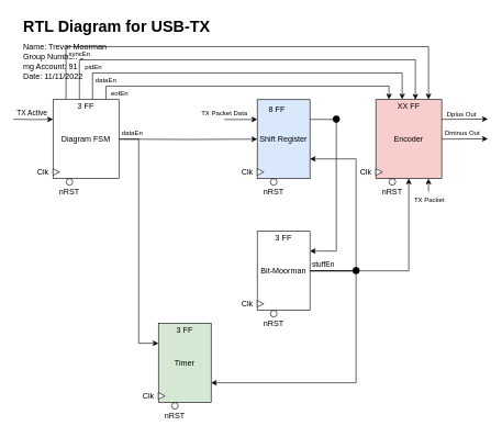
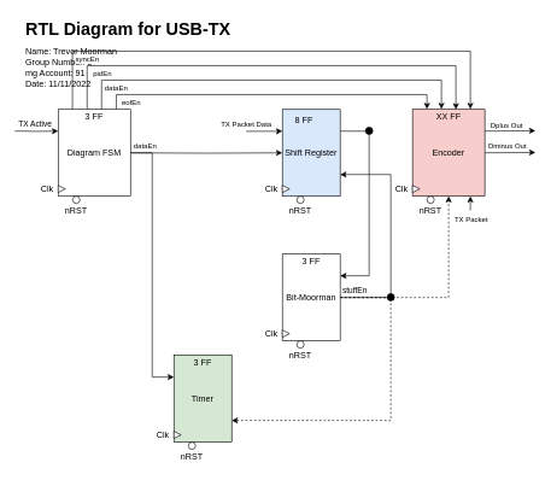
- <mxCell id="36" style="edgeStyle=orthogonalEdgeStyle;rounded=0;orthogonalLoop=1;jettySize=auto;html=1;entryX=0.5;entryY=1;entryDx=0;entryDy=0;exitX=1;exitY=0.5;exitDx=0;exitDy=0;" parent="1" source="40" target="6" edge="1"><mxGeometry relative="1" as="geometry"><mxPoint x="430" y="410.51" as="sourcePoint" /><mxPoint x="610" y="270" as="targetPoint" /><Array as="points"><mxPoint x="620" y="411" /></Array></mxGeometry></mxCell>
+ <mxCell id="36" style="edgeStyle=orthogonalEdgeStyle;rounded=0;orthogonalLoop=1;jettySize=auto;html=1;entryX=0.5;entryY=1;entryDx=0;entryDy=0;exitX=1;exitY=0.5;exitDx=0;exitDy=0;dashed=1;" parent="1" source="40" target="6" edge="1"><mxGeometry relative="1" as="geometry"><mxPoint x="430" y="410.51" as="sourcePoint" /><mxPoint x="610" y="270" as="targetPoint" /><Array as="points"><mxPoint x="620" y="411" /></Array></mxGeometry></mxCell>
- <mxCell id="39" style="edgeStyle=orthogonalEdgeStyle;rounded=0;orthogonalLoop=1;jettySize=auto;html=1;exitX=1;exitY=0.5;exitDx=0;exitDy=0;entryX=1;entryY=0.75;entryDx=0;entryDy=0;fontSize=10;" edge="1" parent="1" source="40" target="25"><mxGeometry relative="1" as="geometry"><Array as="points"><mxPoint x="540" y="410.51" /><mxPoint x="540" y="580.51" /></Array></mxGeometry></mxCell>
+ <mxCell id="39" style="edgeStyle=orthogonalEdgeStyle;rounded=0;orthogonalLoop=1;jettySize=auto;html=1;exitX=1;exitY=0.5;exitDx=0;exitDy=0;entryX=1;entryY=0.75;entryDx=0;entryDy=0;fontSize=10;dashed=1;" edge="1" parent="1" source="40" target="25"><mxGeometry relative="1" as="geometry"><Array as="points"><mxPoint x="540" y="410.51" /><mxPoint x="540" y="580.51" /></Array></mxGeometry></mxCell>
